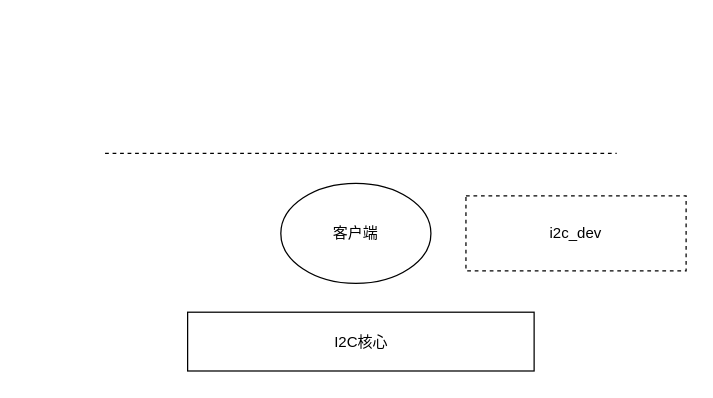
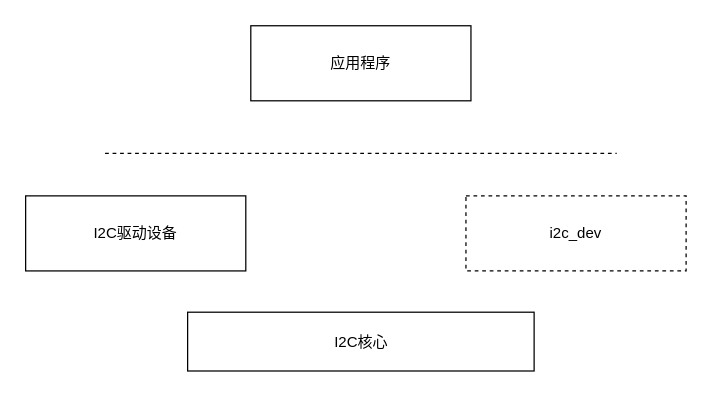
+ <mxCell id="2" value="应用程序" style="rounded=0;whiteSpace=wrap;html=1;" vertex="1" parent="1"><mxGeometry x="200" y="20" width="176" height="60" as="geometry" /></mxCell>
+ <mxCell id="5" value="I2C驱动设备" style="rounded=0;whiteSpace=wrap;html=1;" vertex="1" parent="1"><mxGeometry x="20" y="156" width="176" height="60" as="geometry" /></mxCell>
- <mxCell id="4" value="客户端" style="ellipse;whiteSpace=wrap;html=1;" vertex="1" parent="1"><mxGeometry x="224" y="146" width="120" height="80" as="geometry" /></mxCell>
